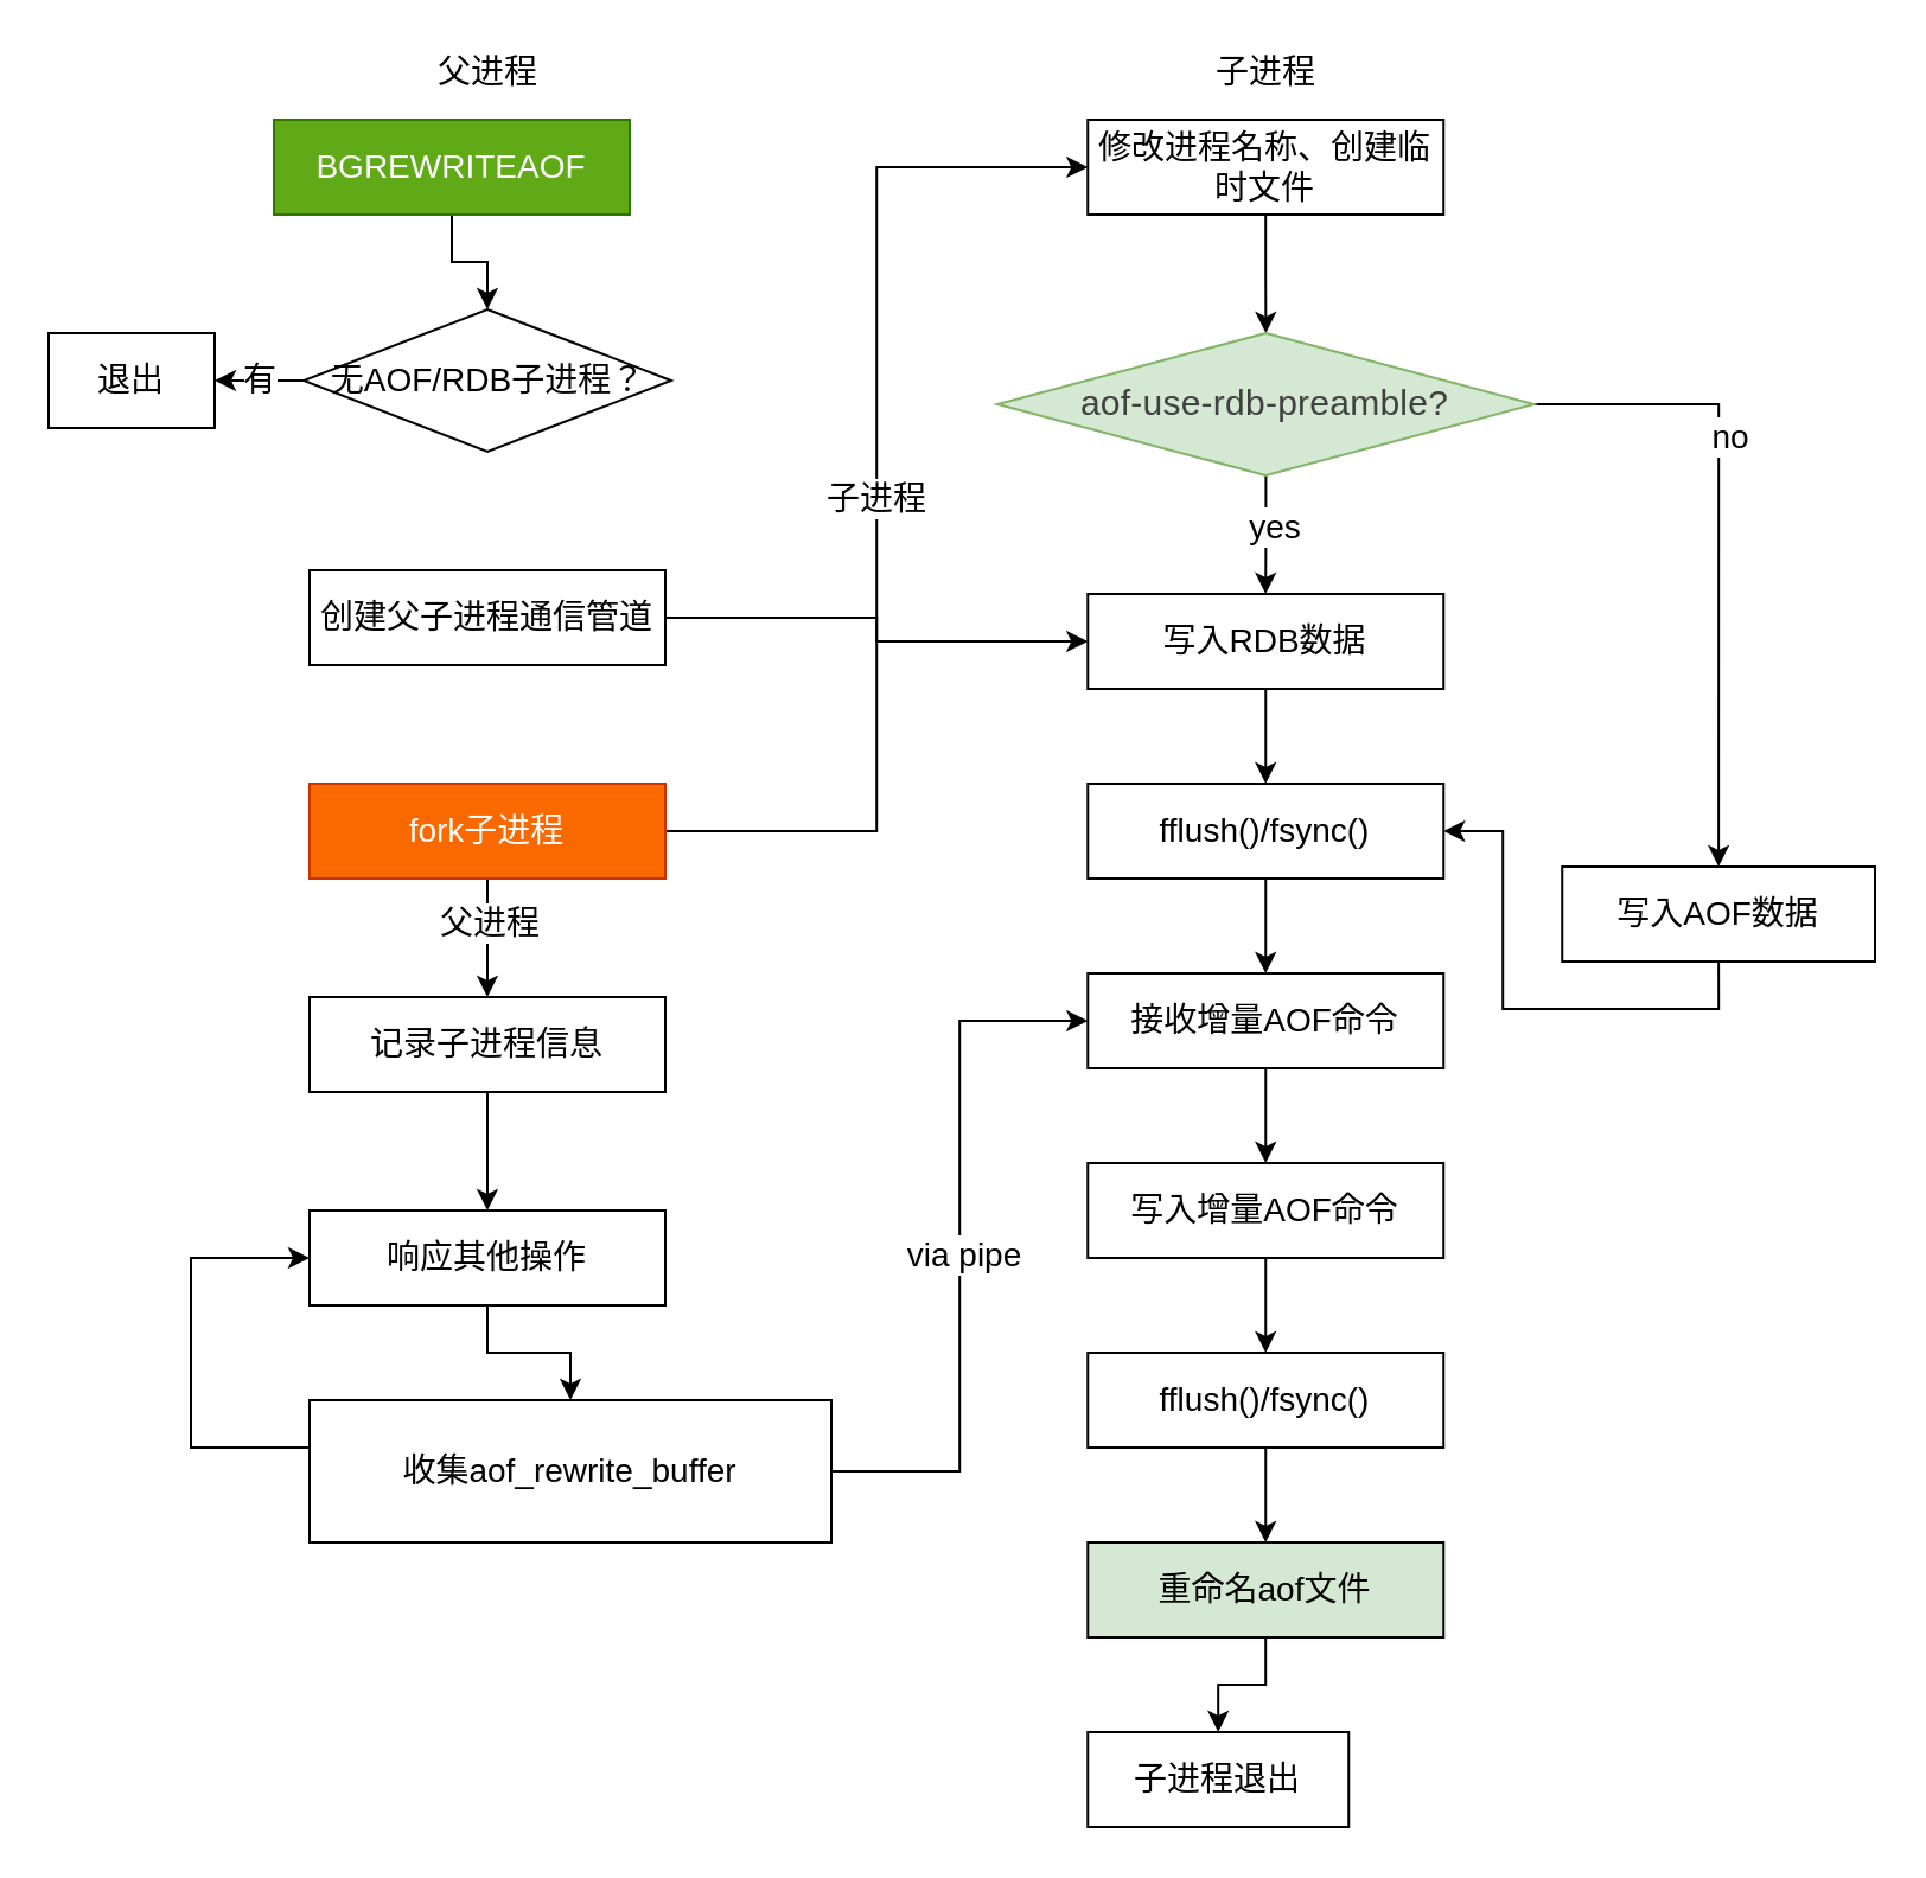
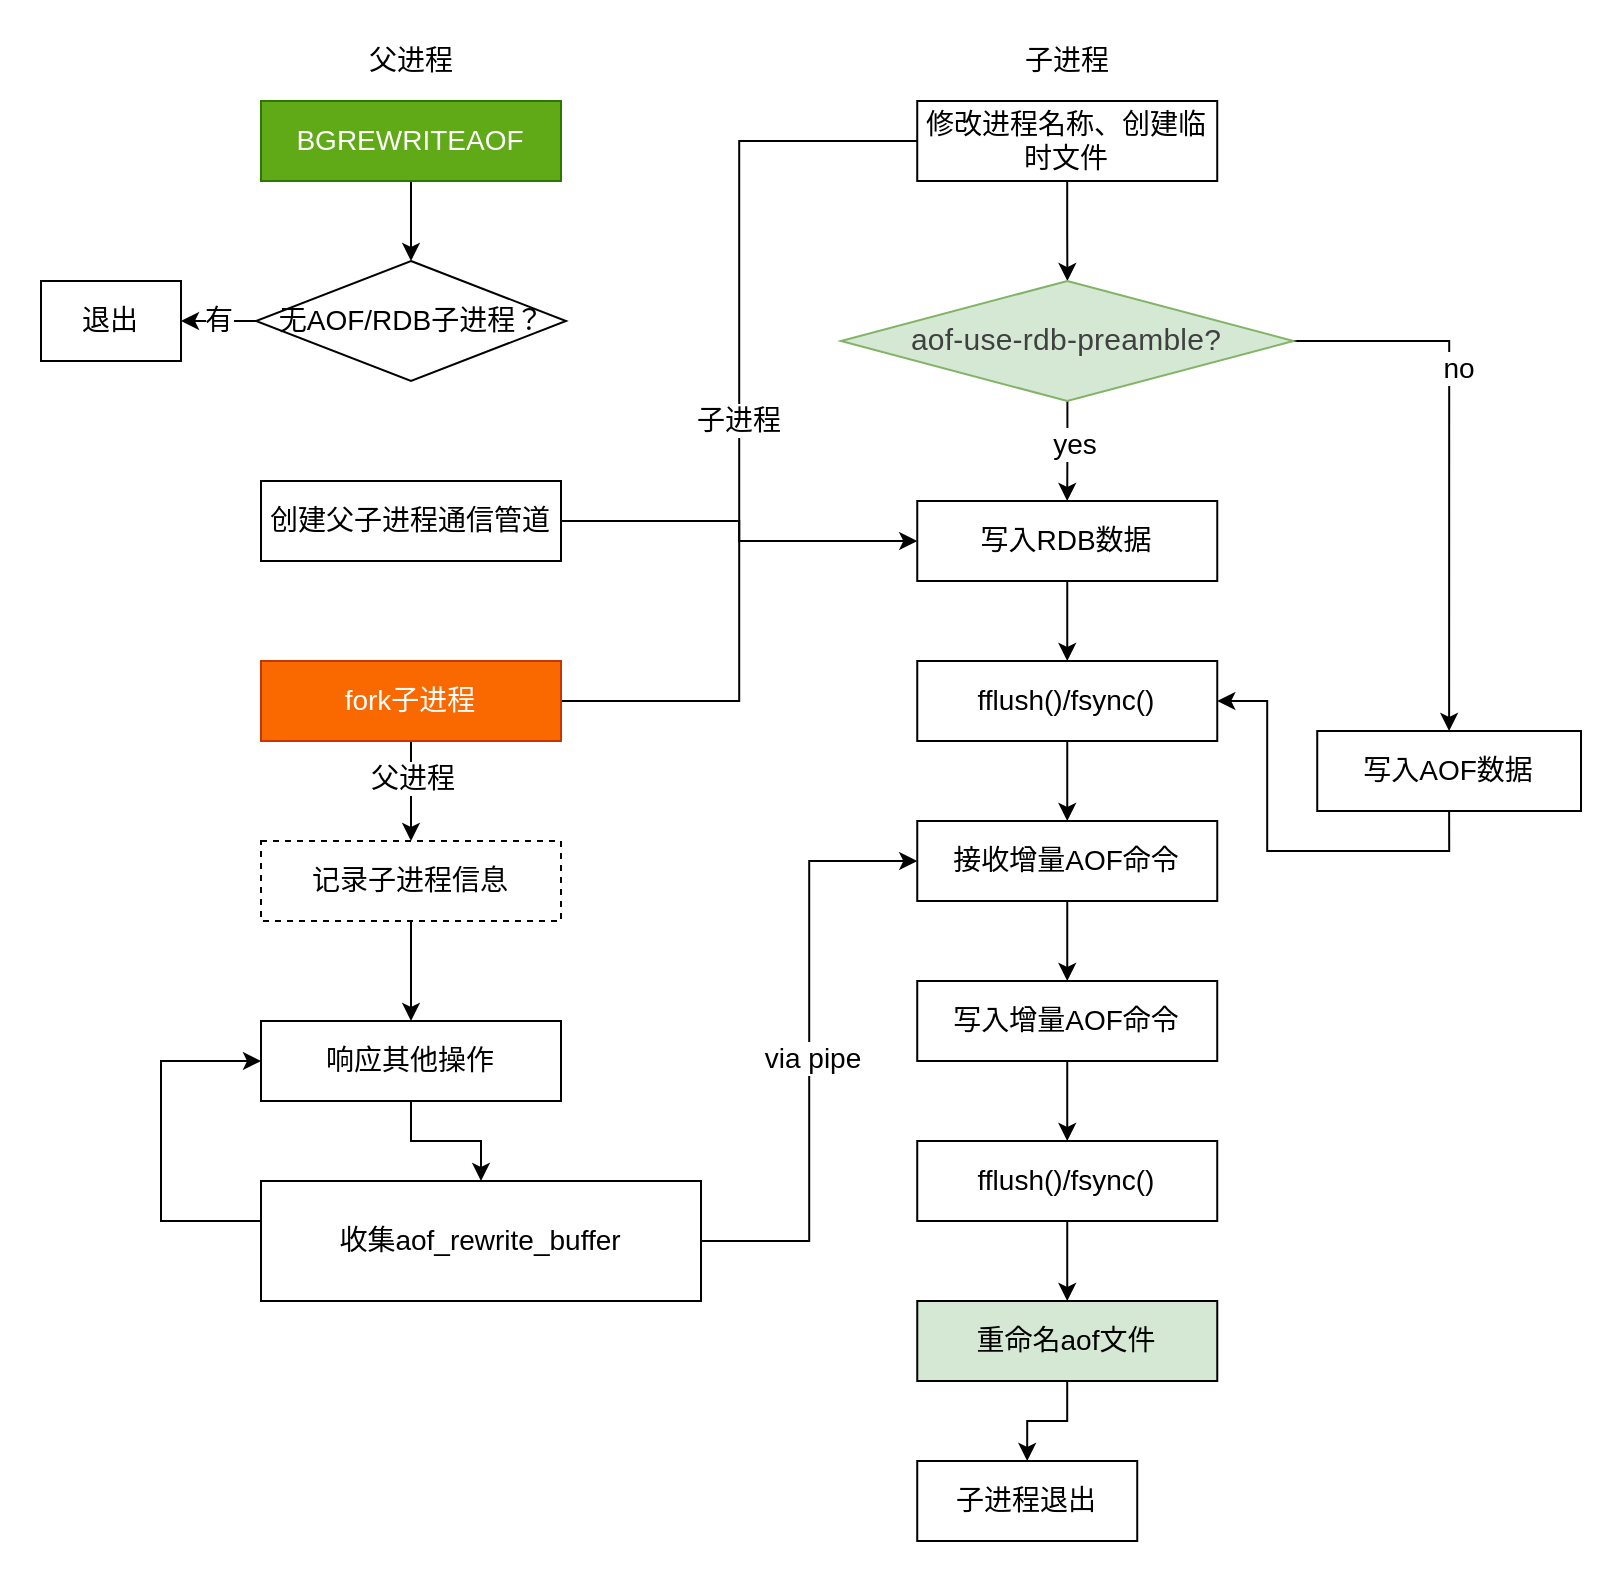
- <mxCell id="3" value="BGREWRITEAOF" style="rounded=0;whiteSpace=wrap;html=1;fontSize=14;align=center;fillColor=#60a917;strokeColor=#2D7600;fontColor=#ffffff;" parent="1" vertex="1"><mxGeometry x="115" y="50" width="150" height="40" as="geometry" /></mxCell>
+ <mxCell id="3" value="BGREWRITEAOF" style="rounded=0;whiteSpace=wrap;html=1;fontSize=14;align=center;fillColor=#60a917;strokeColor=#2D7600;fontColor=#ffffff;" parent="1" vertex="1"><mxGeometry x="130" y="50" width="150" height="40" as="geometry" /></mxCell>
- <mxCell id="9" value="子进程" style="edgeStyle=orthogonalEdgeStyle;rounded=0;orthogonalLoop=1;jettySize=auto;html=1;fontSize=14;entryX=0;entryY=0.5;entryDx=0;entryDy=0;" parent="1" source="12" target="23" edge="1"><mxGeometry relative="1" as="geometry" /></mxCell>
+ <mxCell id="9" value="子进程" style="edgeStyle=orthogonalEdgeStyle;rounded=0;orthogonalLoop=1;jettySize=auto;html=1;fontSize=14;entryX=0;entryY=0.5;entryDx=0;entryDy=0;endArrow=none;" parent="1" source="12" target="23" edge="1"><mxGeometry relative="1" as="geometry" /></mxCell>
- <mxCell id="15" value="记录子进程信息" style="rounded=0;whiteSpace=wrap;html=1;fontSize=14;align=center;" parent="1" vertex="1"><mxGeometry x="130" y="420" width="150" height="40" as="geometry" /></mxCell>
+ <mxCell id="15" value="记录子进程信息" style="rounded=0;whiteSpace=wrap;html=1;fontSize=14;align=center;dashed=1;" parent="1" vertex="1"><mxGeometry x="130" y="420" width="150" height="40" as="geometry" /></mxCell>
